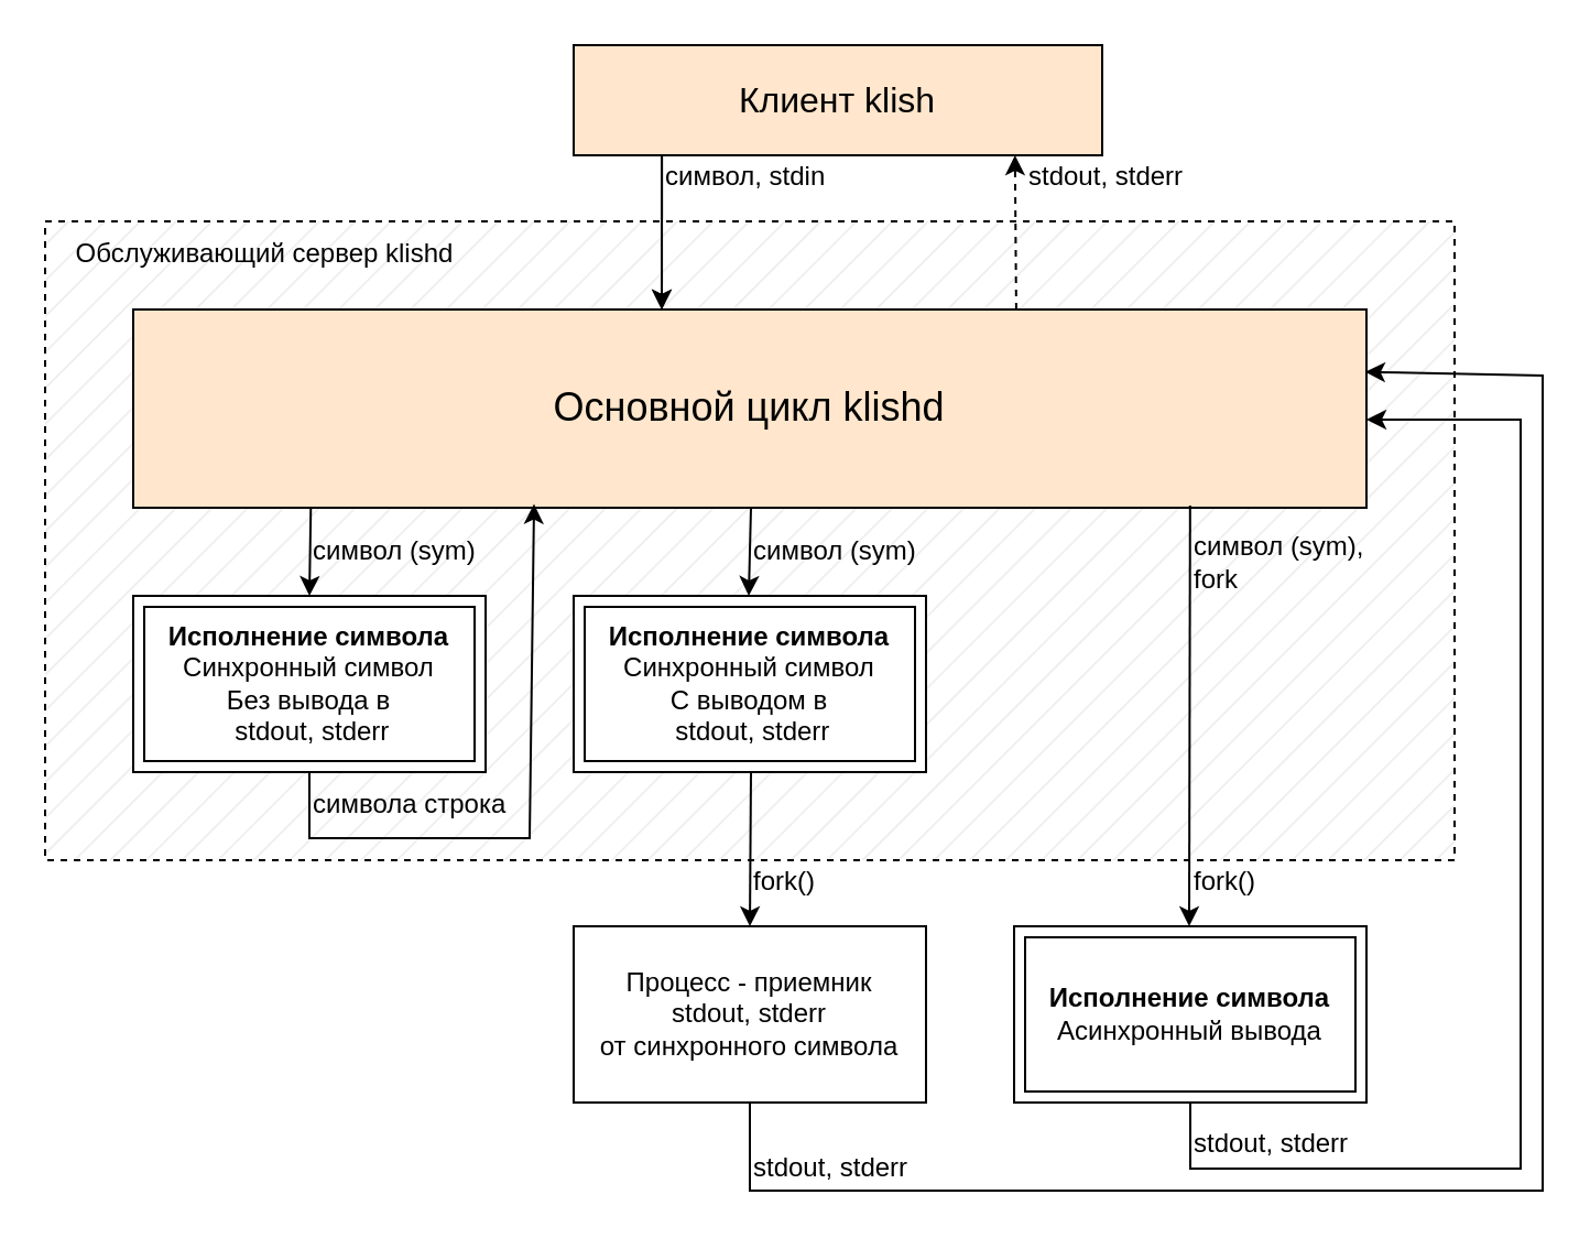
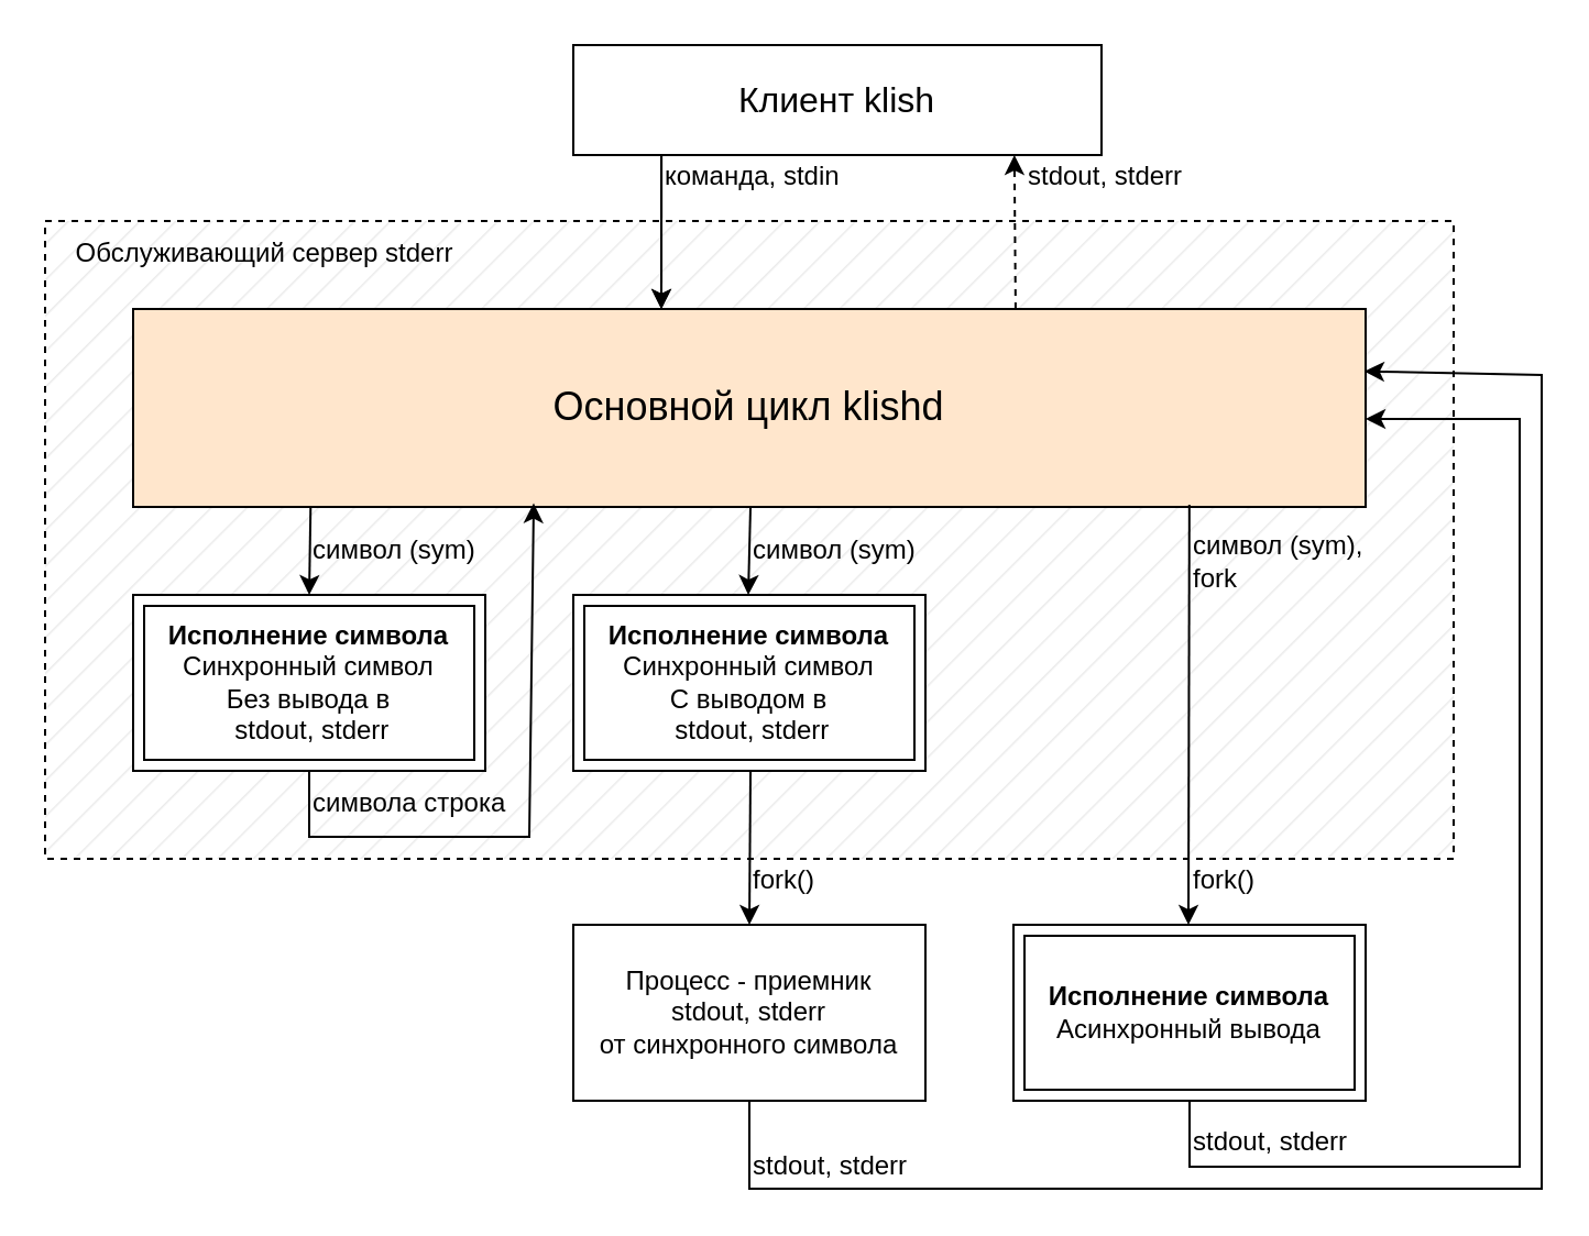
- <mxCell id="3" value="&lt;font style=&quot;font-size: 16px;&quot;&gt;Клиент klish&lt;/font&gt;" style="whiteSpace=wrap;html=1;align=center;fillColor=#ffe6cc;" vertex="1" parent="1"><mxGeometry x="260" y="20" width="240" height="50" as="geometry" /></mxCell>
+ <mxCell id="3" value="&lt;font style=&quot;font-size: 16px;&quot;&gt;Клиент klish&lt;/font&gt;" style="whiteSpace=wrap;html=1;align=center;" vertex="1" parent="1"><mxGeometry x="260" y="20" width="240" height="50" as="geometry" /></mxCell>
- <mxCell id="19" value="символ, stdin" style="text;html=1;align=left;verticalAlign=middle;whiteSpace=wrap;rounded=0;" vertex="1" parent="1"><mxGeometry x="300" y="70" width="90" height="20" as="geometry" /></mxCell>
+ <mxCell id="19" value="команда, stdin" style="text;html=1;align=left;verticalAlign=middle;whiteSpace=wrap;rounded=0;" vertex="1" parent="1"><mxGeometry x="300" y="70" width="90" height="20" as="geometry" /></mxCell>
- <mxCell id="12" value="Обслуживающий сервер klishd" style="text;html=1;align=center;verticalAlign=middle;whiteSpace=wrap;rounded=0;" vertex="1" parent="1"><mxGeometry x="20" y="100" width="200" height="30" as="geometry" /></mxCell>
+ <mxCell id="12" value="Обслуживающий сервер stderr" style="text;html=1;align=center;verticalAlign=middle;whiteSpace=wrap;rounded=0;" vertex="1" parent="1"><mxGeometry x="20" y="100" width="200" height="30" as="geometry" /></mxCell>
